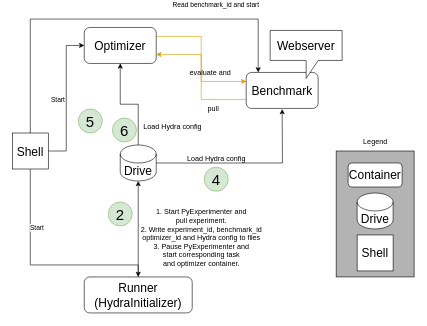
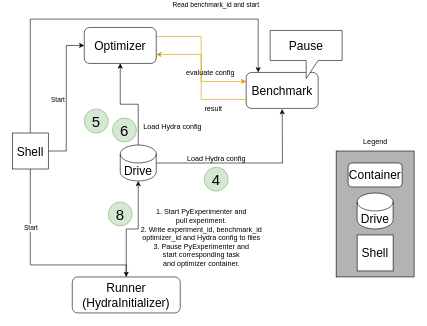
- <mxCell id="19" value="&lt;font style=&quot;font-size: 20px;&quot;&gt;Webserver&lt;/font&gt;" style="shape=callout;whiteSpace=wrap;html=1;perimeter=calloutPerimeter;" parent="17" vertex="1"><mxGeometry x="40" width="120" height="80" as="geometry" /></mxCell>
+ <mxCell id="19" value="&lt;font style=&quot;font-size: 20px;&quot;&gt;Pause&lt;/font&gt;" style="shape=callout;whiteSpace=wrap;html=1;perimeter=calloutPerimeter;" parent="17" vertex="1"><mxGeometry x="40" width="120" height="80" as="geometry" /></mxCell>
- <mxCell id="21" value="evaluate and" style="text;html=1;align=center;verticalAlign=middle;resizable=0;points=[];autosize=1;fillColor=none;strokeColor=none;" parent="1" vertex="1"><mxGeometry x="300" y="95" width="100" height="30" as="geometry" /></mxCell>
+ <mxCell id="21" value="evaluate config" style="text;html=1;align=center;verticalAlign=middle;resizable=0;points=[];autosize=1;fillColor=none;strokeColor=none;" parent="1" vertex="1"><mxGeometry x="300" y="95" width="100" height="30" as="geometry" /></mxCell>
- <mxCell id="22" value="pull" style="text;html=1;align=center;verticalAlign=middle;resizable=0;points=[];autosize=1;fillColor=none;strokeColor=none;" parent="1" vertex="1"><mxGeometry x="330" y="154" width="50" height="30" as="geometry" /></mxCell>
+ <mxCell id="22" value="result" style="text;html=1;align=center;verticalAlign=middle;resizable=0;points=[];autosize=1;fillColor=none;strokeColor=none;" parent="1" vertex="1"><mxGeometry x="330" y="154" width="50" height="30" as="geometry" /></mxCell>
- <mxCell id="26" value="&lt;font style=&quot;font-size: 25px;&quot;&gt;5&lt;/font&gt;" style="ellipse;whiteSpace=wrap;html=1;aspect=fixed;fillColor=#d5e8d4;strokeColor=#82b366;" parent="1" vertex="1"><mxGeometry x="130" y="170" width="40" height="40" as="geometry" /></mxCell>
+ <mxCell id="26" value="&lt;font style=&quot;font-size: 25px;&quot;&gt;5&lt;/font&gt;" style="ellipse;whiteSpace=wrap;html=1;aspect=fixed;fillColor=#d5e8d4;strokeColor=#82b366;" parent="1" vertex="1"><mxGeometry x="140" y="170" width="40" height="40" as="geometry" /></mxCell>
- <mxCell id="23" value="&lt;font style=&quot;font-size: 25px;&quot;&gt;2&lt;/font&gt;" style="ellipse;whiteSpace=wrap;html=1;aspect=fixed;fillColor=#d5e8d4;strokeColor=#82b366;" parent="1" vertex="1"><mxGeometry x="180" y="325" width="40" height="40" as="geometry" /></mxCell>
+ <mxCell id="23" value="&lt;font style=&quot;font-size: 25px;&quot;&gt;8&lt;/font&gt;" style="ellipse;whiteSpace=wrap;html=1;aspect=fixed;fillColor=#d5e8d4;strokeColor=#82b366;" parent="1" vertex="1"><mxGeometry x="180" y="325" width="40" height="40" as="geometry" /></mxCell>
- <mxCell id="6" value="&lt;span style=&quot;font-size: 20px;&quot;&gt;Runner&lt;br&gt;(HydraInitializer)&lt;br&gt;&lt;/span&gt;" style="rounded=1;whiteSpace=wrap;html=1;" parent="1" vertex="1"><mxGeometry x="140" y="450" width="180" height="60" as="geometry" /></mxCell>
+ <mxCell id="6" value="&lt;span style=&quot;font-size: 20px;&quot;&gt;Runner&lt;br&gt;(HydraInitializer)&lt;br&gt;&lt;/span&gt;" style="rounded=1;whiteSpace=wrap;html=1;" parent="1" vertex="1"><mxGeometry x="120" y="450" width="180" height="60" as="geometry" /></mxCell>
